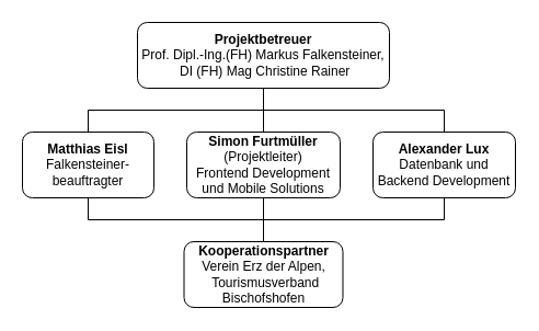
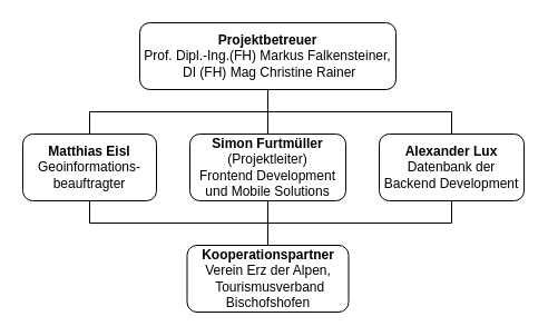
- <mxCell id="2" value="&lt;b&gt;Matthias Eisl&lt;/b&gt;&lt;br&gt;Falkensteiner-&lt;br&gt;beauftragter" style="rounded=1;whiteSpace=wrap;html=1;" vertex="1" parent="1"><mxGeometry x="20" y="120" width="120" height="60" as="geometry" /></mxCell>
+ <mxCell id="2" value="&lt;b&gt;Matthias Eisl&lt;/b&gt;&lt;br&gt;Geoinformations-&lt;br&gt;beauftragter" style="rounded=1;whiteSpace=wrap;html=1;" vertex="1" parent="1"><mxGeometry x="20" y="120" width="120" height="60" as="geometry" /></mxCell>
- <mxCell id="3" value="&lt;b&gt;Alexander Lux&lt;br&gt;&lt;/b&gt;Datenbank und Backend Development" style="rounded=1;whiteSpace=wrap;html=1;" vertex="1" parent="1"><mxGeometry x="340" y="120" width="130" height="60" as="geometry" /></mxCell>
+ <mxCell id="3" value="&lt;b&gt;Alexander Lux&lt;br&gt;&lt;/b&gt;Datenbank der Backend Development" style="rounded=1;whiteSpace=wrap;html=1;" vertex="1" parent="1"><mxGeometry x="340" y="120" width="130" height="60" as="geometry" /></mxCell>
